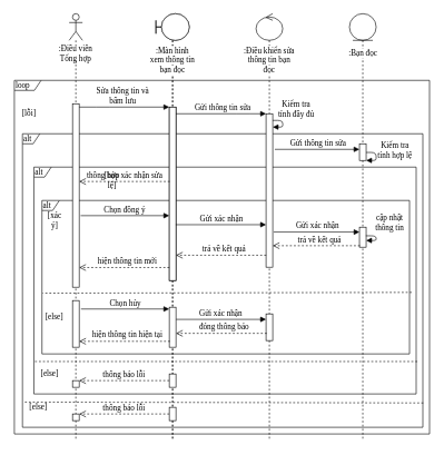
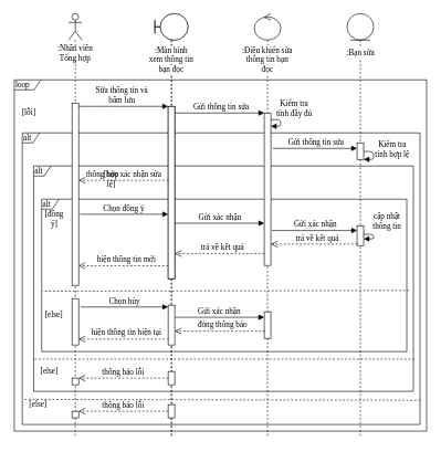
- <mxCell id="27" value=":Điều viên Tổng hợp" style="text;html=1;strokeColor=none;fillColor=#FFFFFF;align=center;verticalAlign=middle;whiteSpace=wrap;rounded=0;fontSize=12;fontFamily=Times New Roman;" parent="1" vertex="1"><mxGeometry x="78" y="70" width="70" height="20" as="geometry" /></mxCell>
+ <mxCell id="27" value=":Nhân viên Tổng hợp" style="text;html=1;strokeColor=none;fillColor=#FFFFFF;align=center;verticalAlign=middle;whiteSpace=wrap;rounded=0;fontSize=12;fontFamily=Times New Roman;" parent="1" vertex="1"><mxGeometry x="78" y="70" width="70" height="20" as="geometry" /></mxCell>
- <mxCell id="33" value="&lt;span style=&quot;background-color: rgb(255 , 255 , 255)&quot;&gt;:Bạn đọc&lt;/span&gt;" style="text;html=1;strokeColor=none;fillColor=none;align=center;verticalAlign=middle;whiteSpace=wrap;rounded=0;fontFamily=Times New Roman;fontSize=12;" parent="1" vertex="1"><mxGeometry x="515.5" y="70" width="55" height="20" as="geometry" /></mxCell>
+ <mxCell id="33" value="&lt;span style=&quot;background-color: rgb(255 , 255 , 255)&quot;&gt;:Bạn sửa&lt;/span&gt;" style="text;html=1;strokeColor=none;fillColor=none;align=center;verticalAlign=middle;whiteSpace=wrap;rounded=0;fontFamily=Times New Roman;fontSize=12;" parent="1" vertex="1"><mxGeometry x="515.5" y="70" width="55" height="20" as="geometry" /></mxCell>
- <mxCell id="53" value="[xác ý]" style="text;html=1;strokeColor=none;fillColor=none;align=center;verticalAlign=middle;whiteSpace=wrap;rounded=0;fontFamily=Times New Roman;fontSize=12;" parent="1" vertex="1"><mxGeometry x="66.25" y="320" width="30.75" height="20" as="geometry" /></mxCell>
+ <mxCell id="53" value="[đồng ý]" style="text;html=1;strokeColor=none;fillColor=none;align=center;verticalAlign=middle;whiteSpace=wrap;rounded=0;fontFamily=Times New Roman;fontSize=12;" parent="1" vertex="1"><mxGeometry x="66.25" y="320" width="30.75" height="20" as="geometry" /></mxCell>
